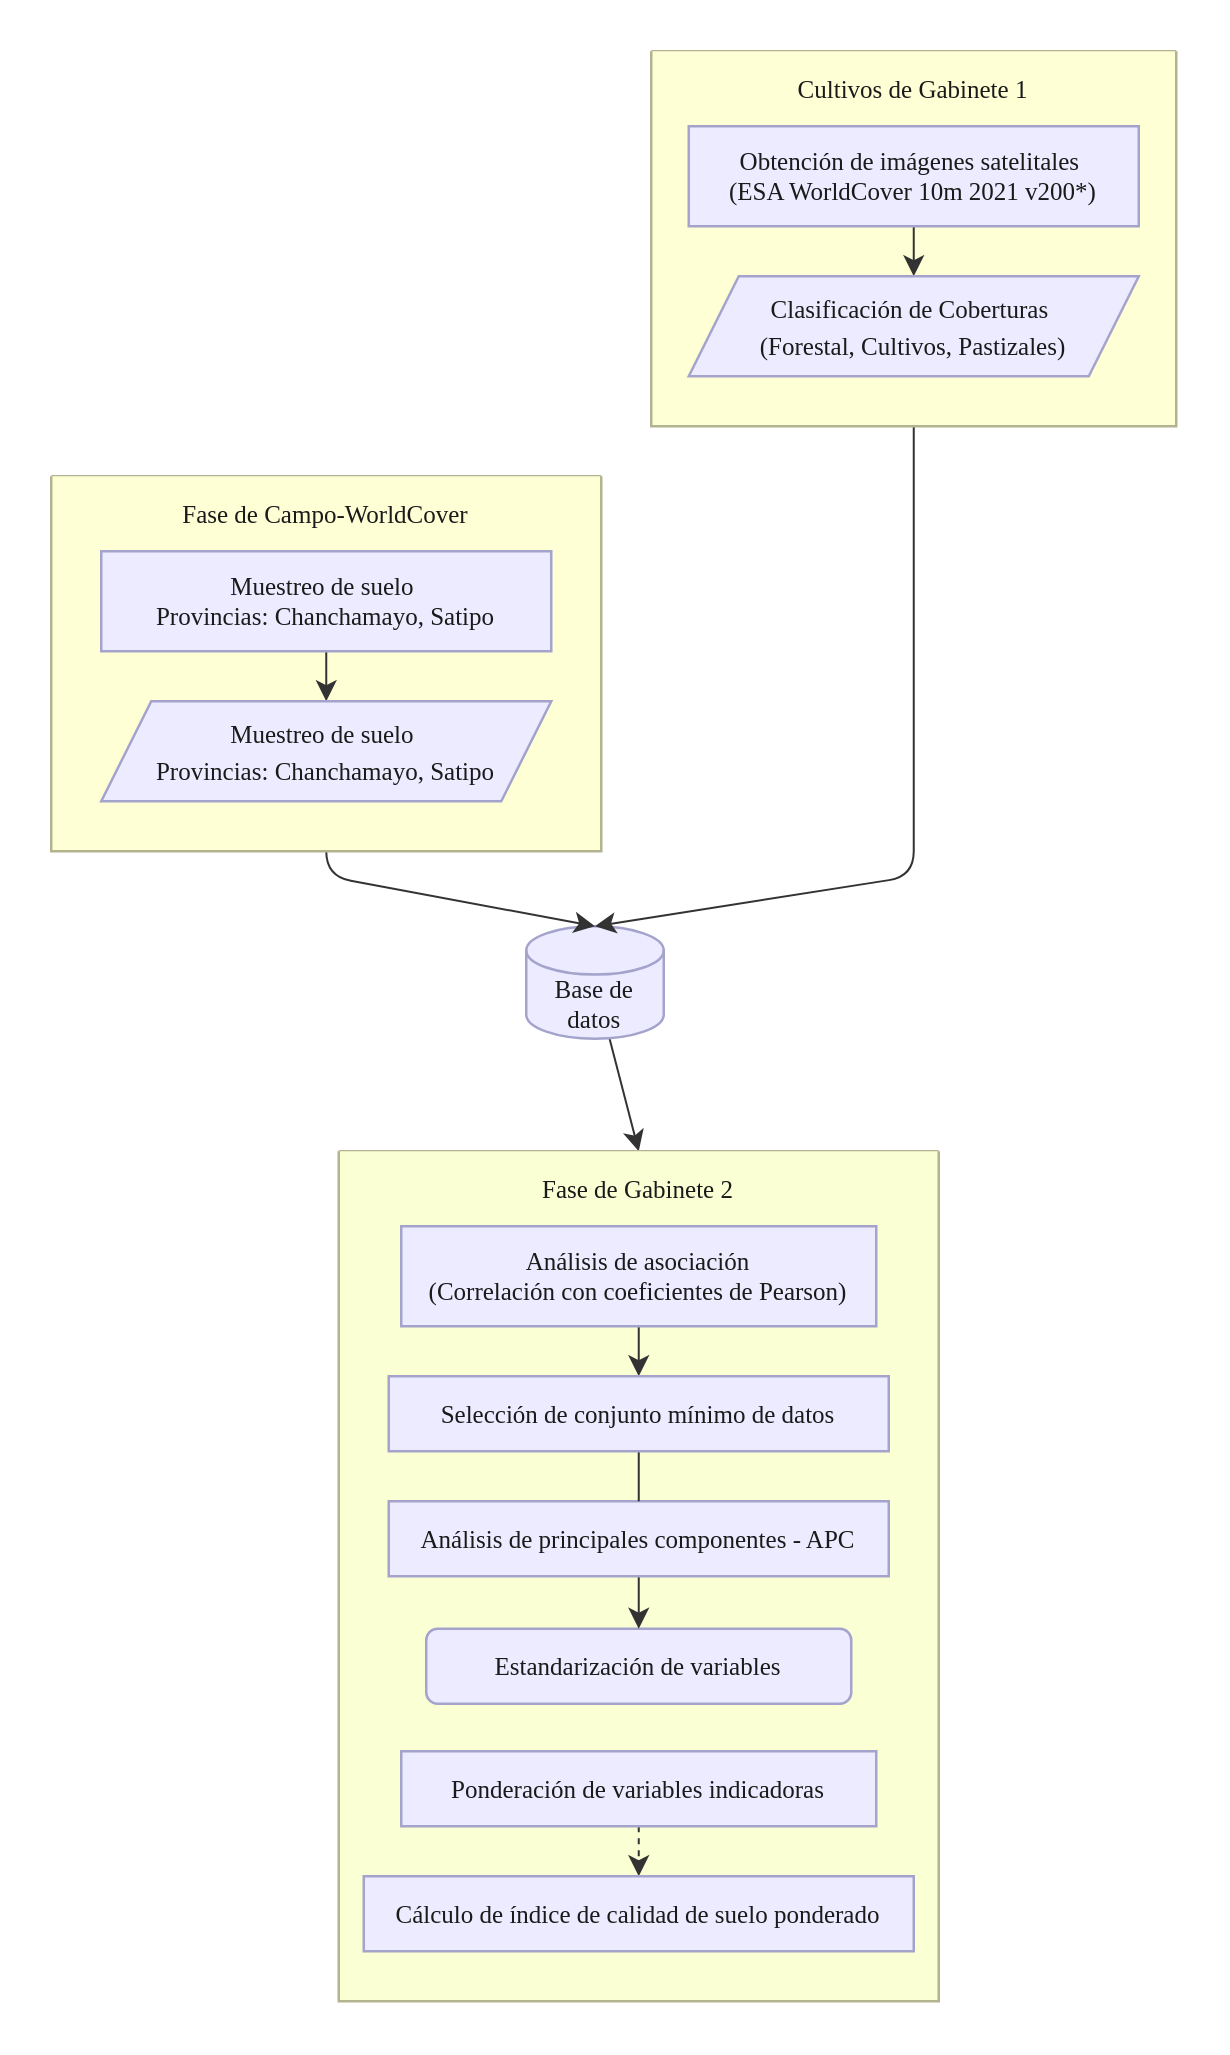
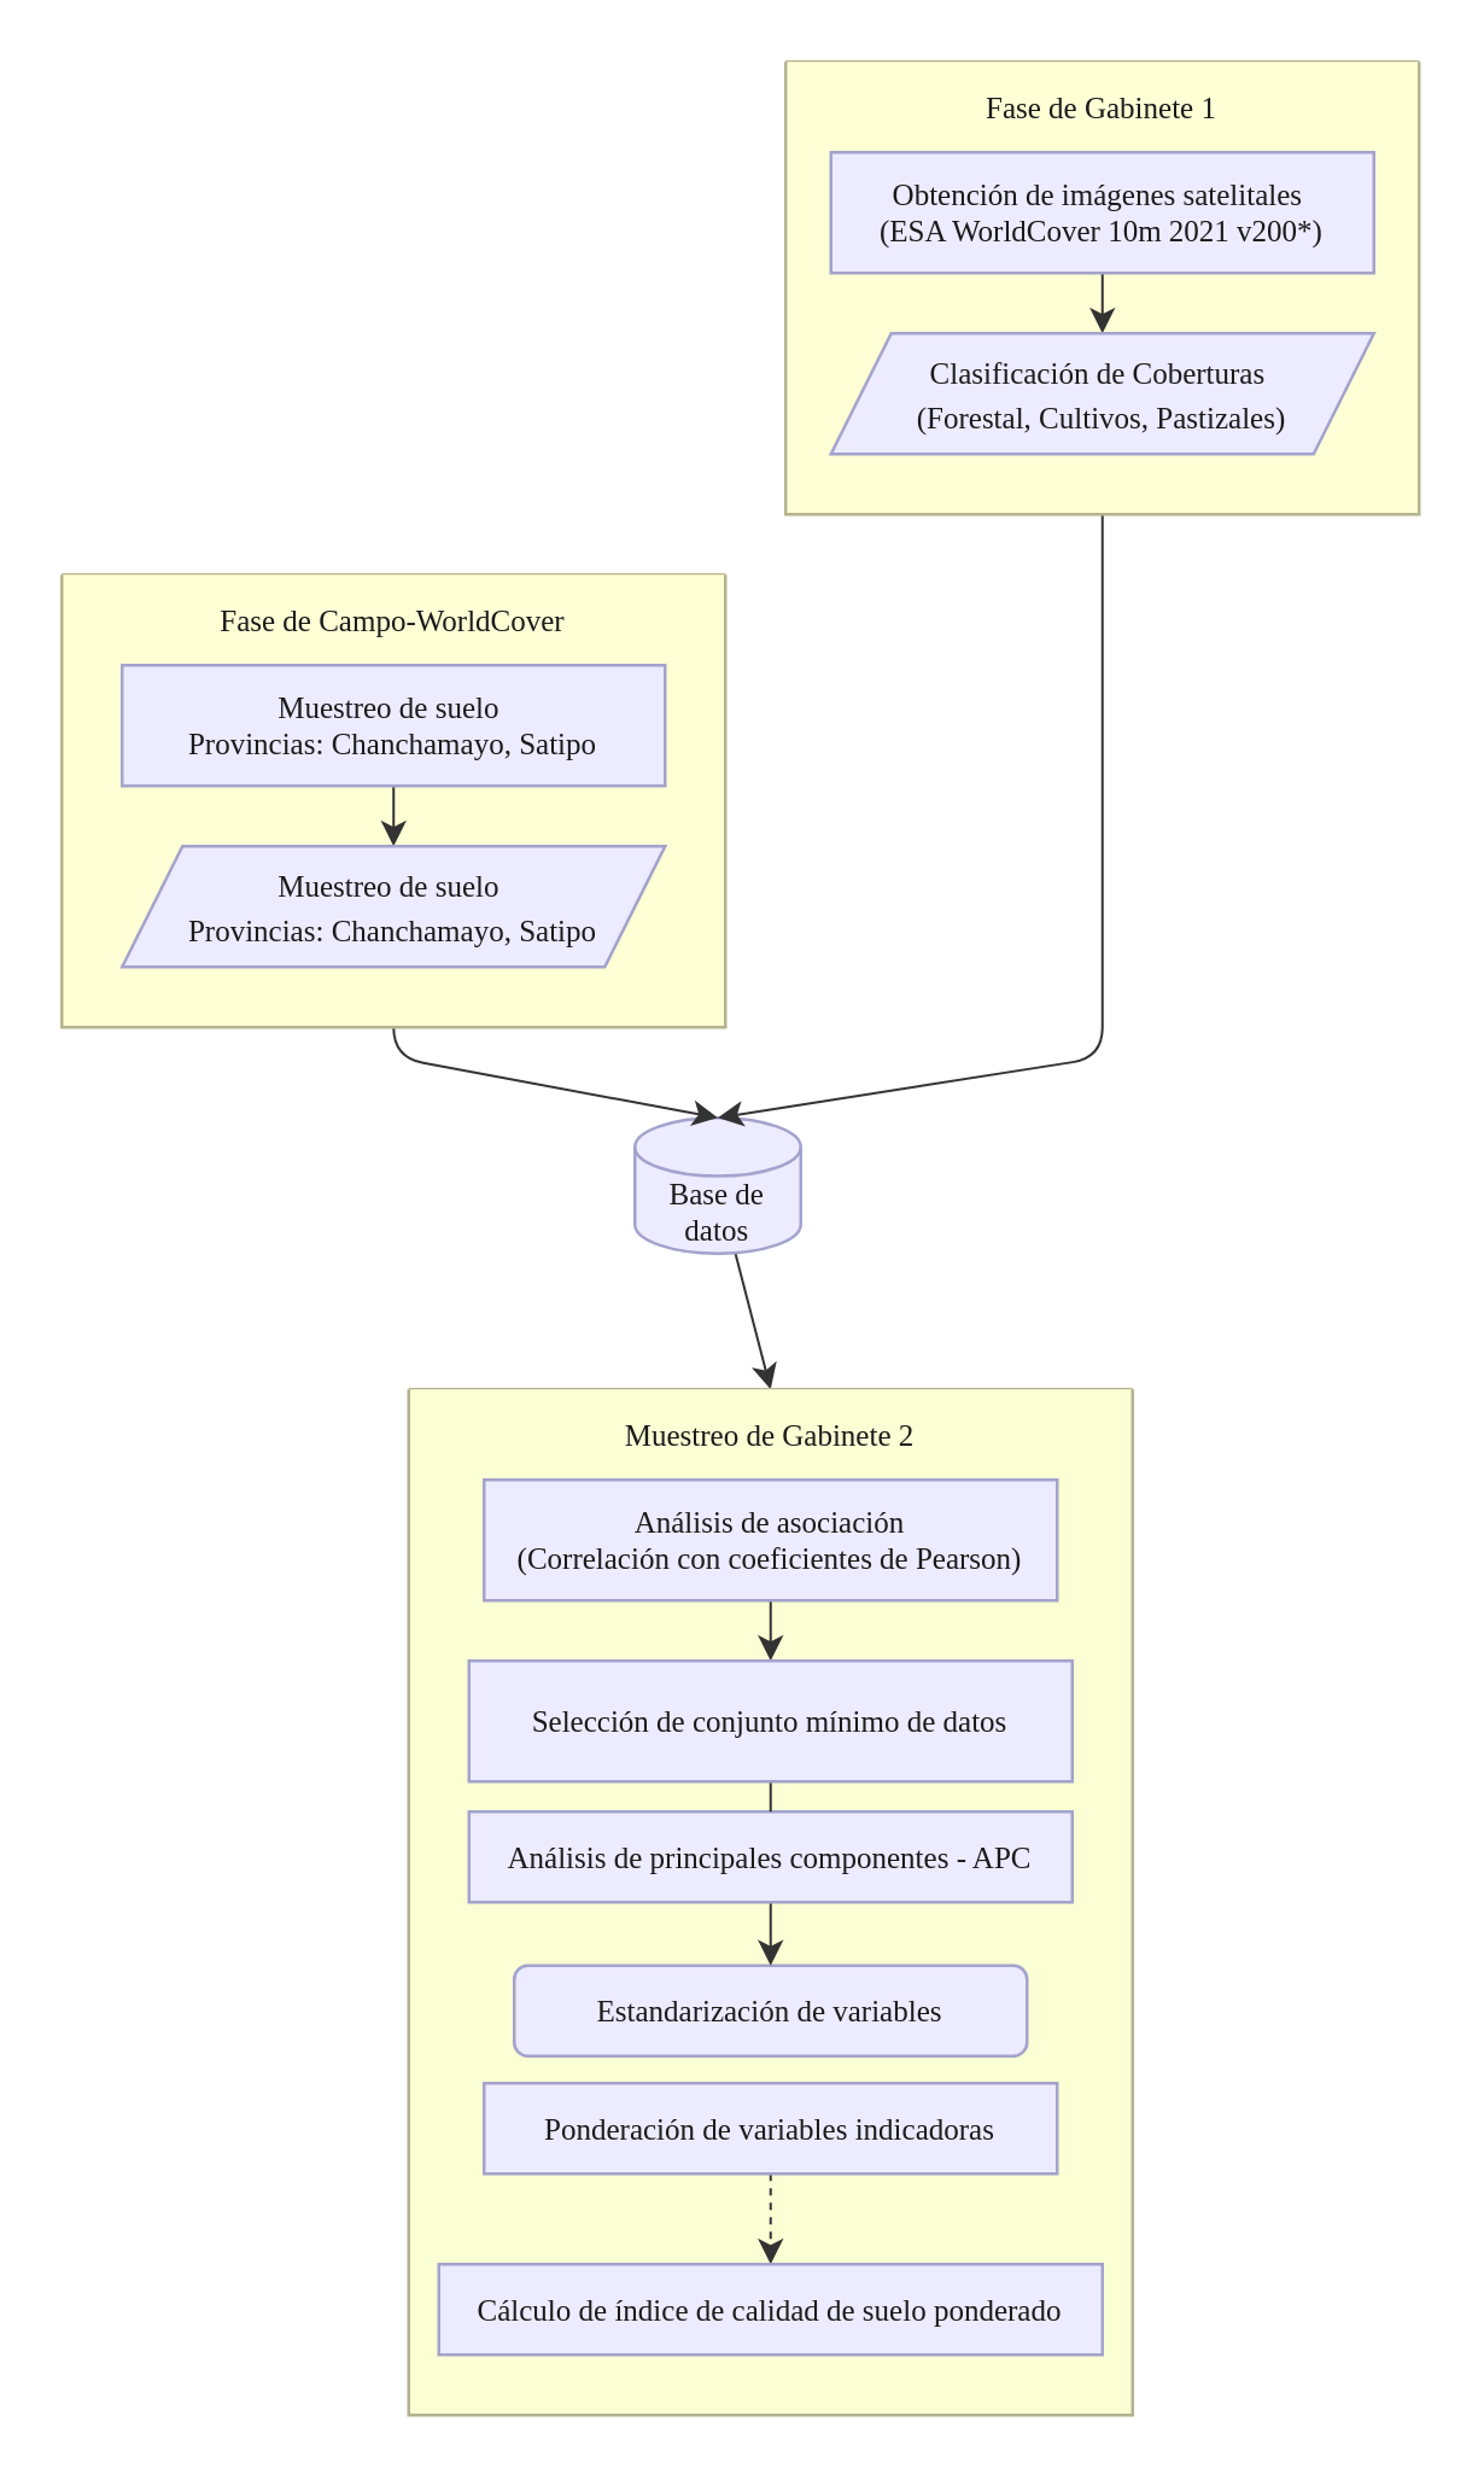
- <mxCell id="9" value="Cultivos de Gabinete 1" style="text;html=1;strokeColor=none;fillColor=none;align=center;verticalAlign=middle;whiteSpace=wrap;rounded=0;fontFamily=Tahoma;fontSize=10;fontColor=#1A1A1A;" vertex="1" parent="5"><mxGeometry x="50" width="110" height="30" as="geometry" /></mxCell>
+ <mxCell id="9" value="Fase de Gabinete 1" style="text;html=1;strokeColor=none;fillColor=none;align=center;verticalAlign=middle;whiteSpace=wrap;rounded=0;fontFamily=Tahoma;fontSize=10;fontColor=#1A1A1A;" vertex="1" parent="5"><mxGeometry x="50" width="110" height="30" as="geometry" /></mxCell>
- <mxCell id="27" value="Fase de Gabinete 2" style="text;html=1;strokeColor=none;fillColor=none;align=center;verticalAlign=middle;whiteSpace=wrap;rounded=0;fontFamily=Tahoma;fontSize=10;fontColor=#1A1A1A;" vertex="1" parent="16"><mxGeometry x="65" width="110" height="30" as="geometry" /></mxCell>
+ <mxCell id="27" value="Muestreo de Gabinete 2" style="text;html=1;strokeColor=none;fillColor=none;align=center;verticalAlign=middle;whiteSpace=wrap;rounded=0;fontFamily=Tahoma;fontSize=10;fontColor=#1A1A1A;" vertex="1" parent="16"><mxGeometry x="65" width="110" height="30" as="geometry" /></mxCell>
- <mxCell id="26" value="&lt;font color=&quot;#1a1a1a&quot;&gt;Selección de conjunto mínimo de datos&lt;/font&gt;" style="rounded=0;whiteSpace=wrap;html=1;fontFamily=Tahoma;fontSize=10;fillColor=#EDEBFF;strokeColor=#A3A3CC;" vertex="1" parent="16"><mxGeometry x="20" y="90" width="200" height="30" as="geometry" /></mxCell>
+ <mxCell id="26" value="&lt;font color=&quot;#1a1a1a&quot;&gt;Selección de conjunto mínimo de datos&lt;/font&gt;" style="rounded=0;whiteSpace=wrap;html=1;fontFamily=Tahoma;fontSize=10;fillColor=#EDEBFF;strokeColor=#A3A3CC;" vertex="1" parent="16"><mxGeometry x="20" y="90" width="200" height="40" as="geometry" /></mxCell>
- <mxCell id="21" value="&lt;font color=&quot;#1a1a1a&quot;&gt;Ponderación de variables indicadoras&lt;/font&gt;" style="rounded=0;whiteSpace=wrap;html=1;fontFamily=Tahoma;fontSize=10;fillColor=#EDEBFF;strokeColor=#A3A3CC;" vertex="1" parent="16"><mxGeometry x="25" y="240" width="190" height="30" as="geometry" /></mxCell>
+ <mxCell id="21" value="&lt;font color=&quot;#1a1a1a&quot;&gt;Ponderación de variables indicadoras&lt;/font&gt;" style="rounded=0;whiteSpace=wrap;html=1;fontFamily=Tahoma;fontSize=10;fillColor=#EDEBFF;strokeColor=#A3A3CC;" vertex="1" parent="16"><mxGeometry x="25" y="230" width="190" height="30" as="geometry" /></mxCell>
